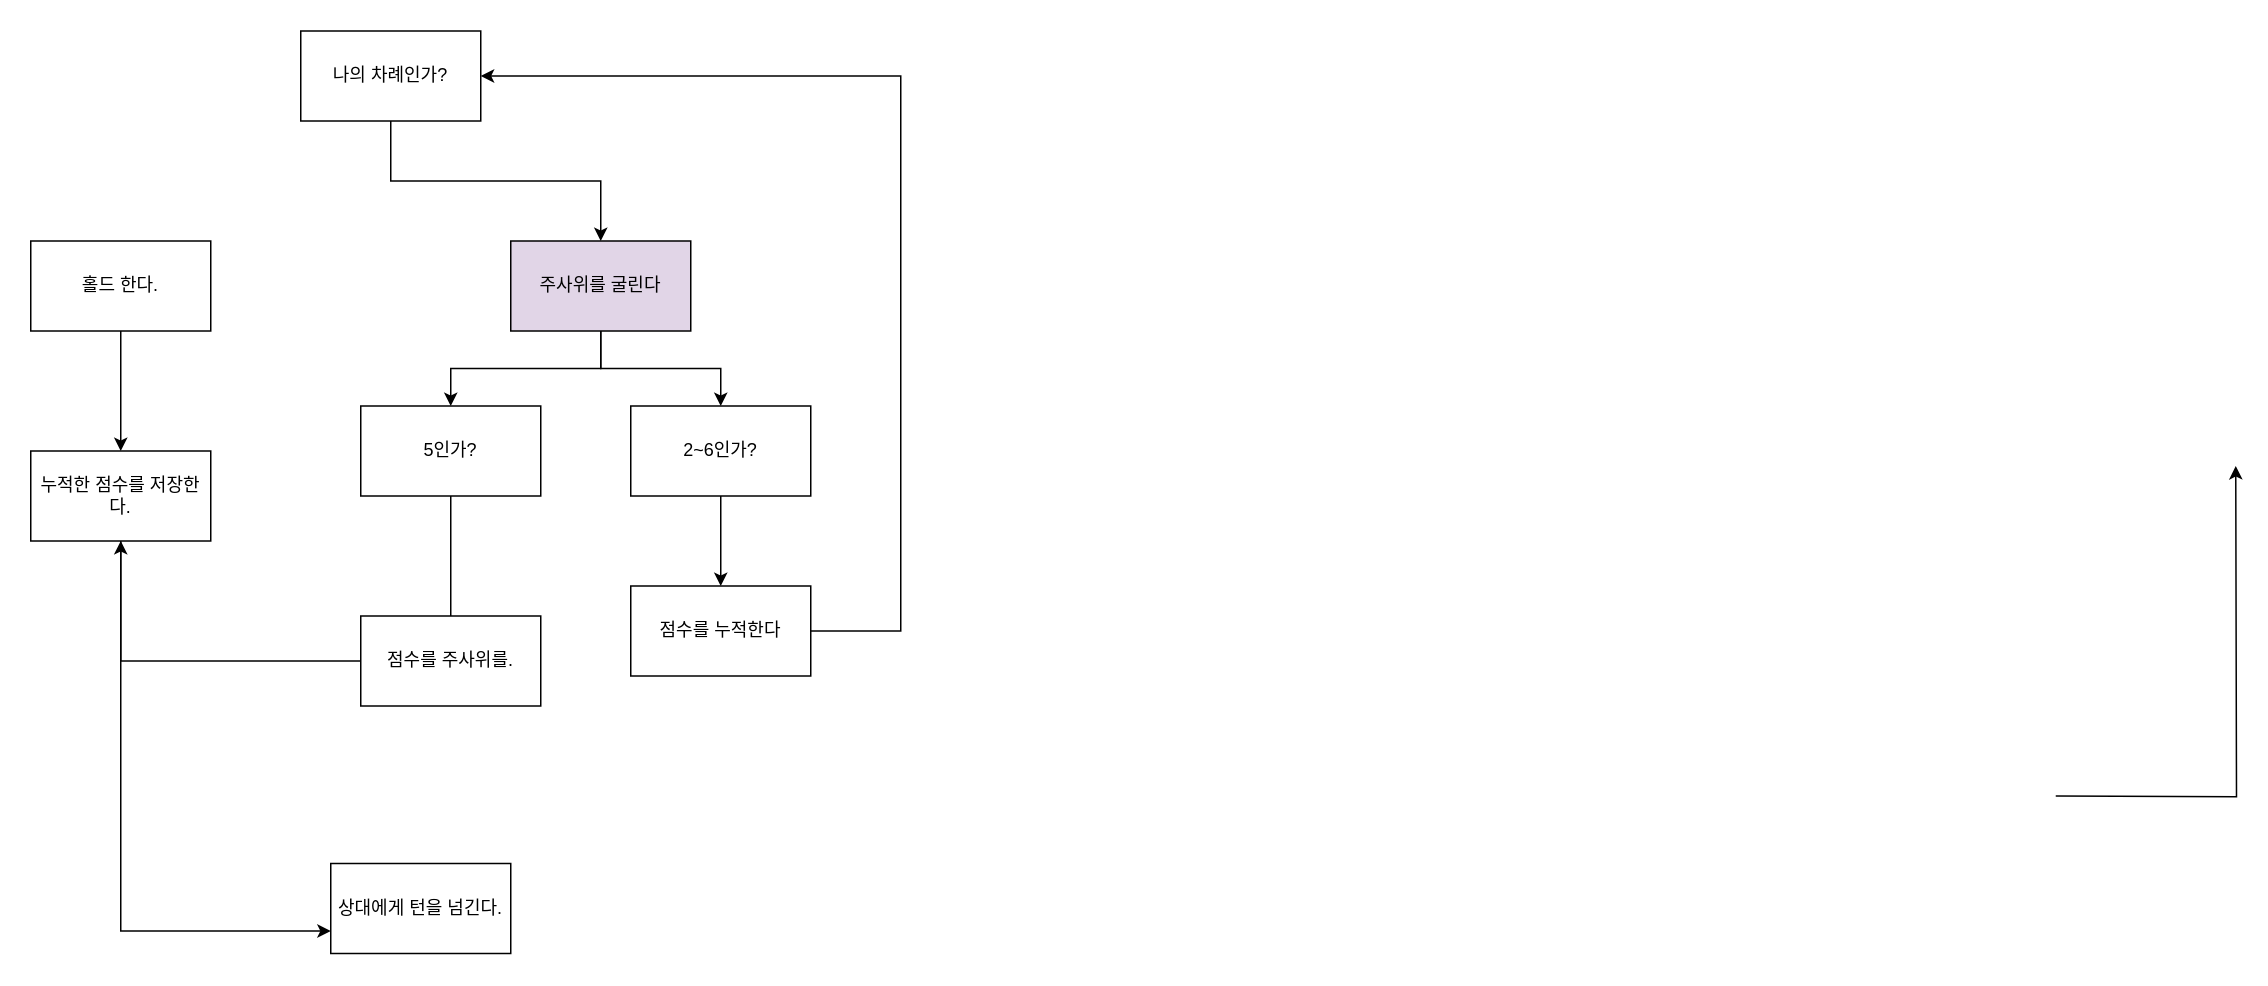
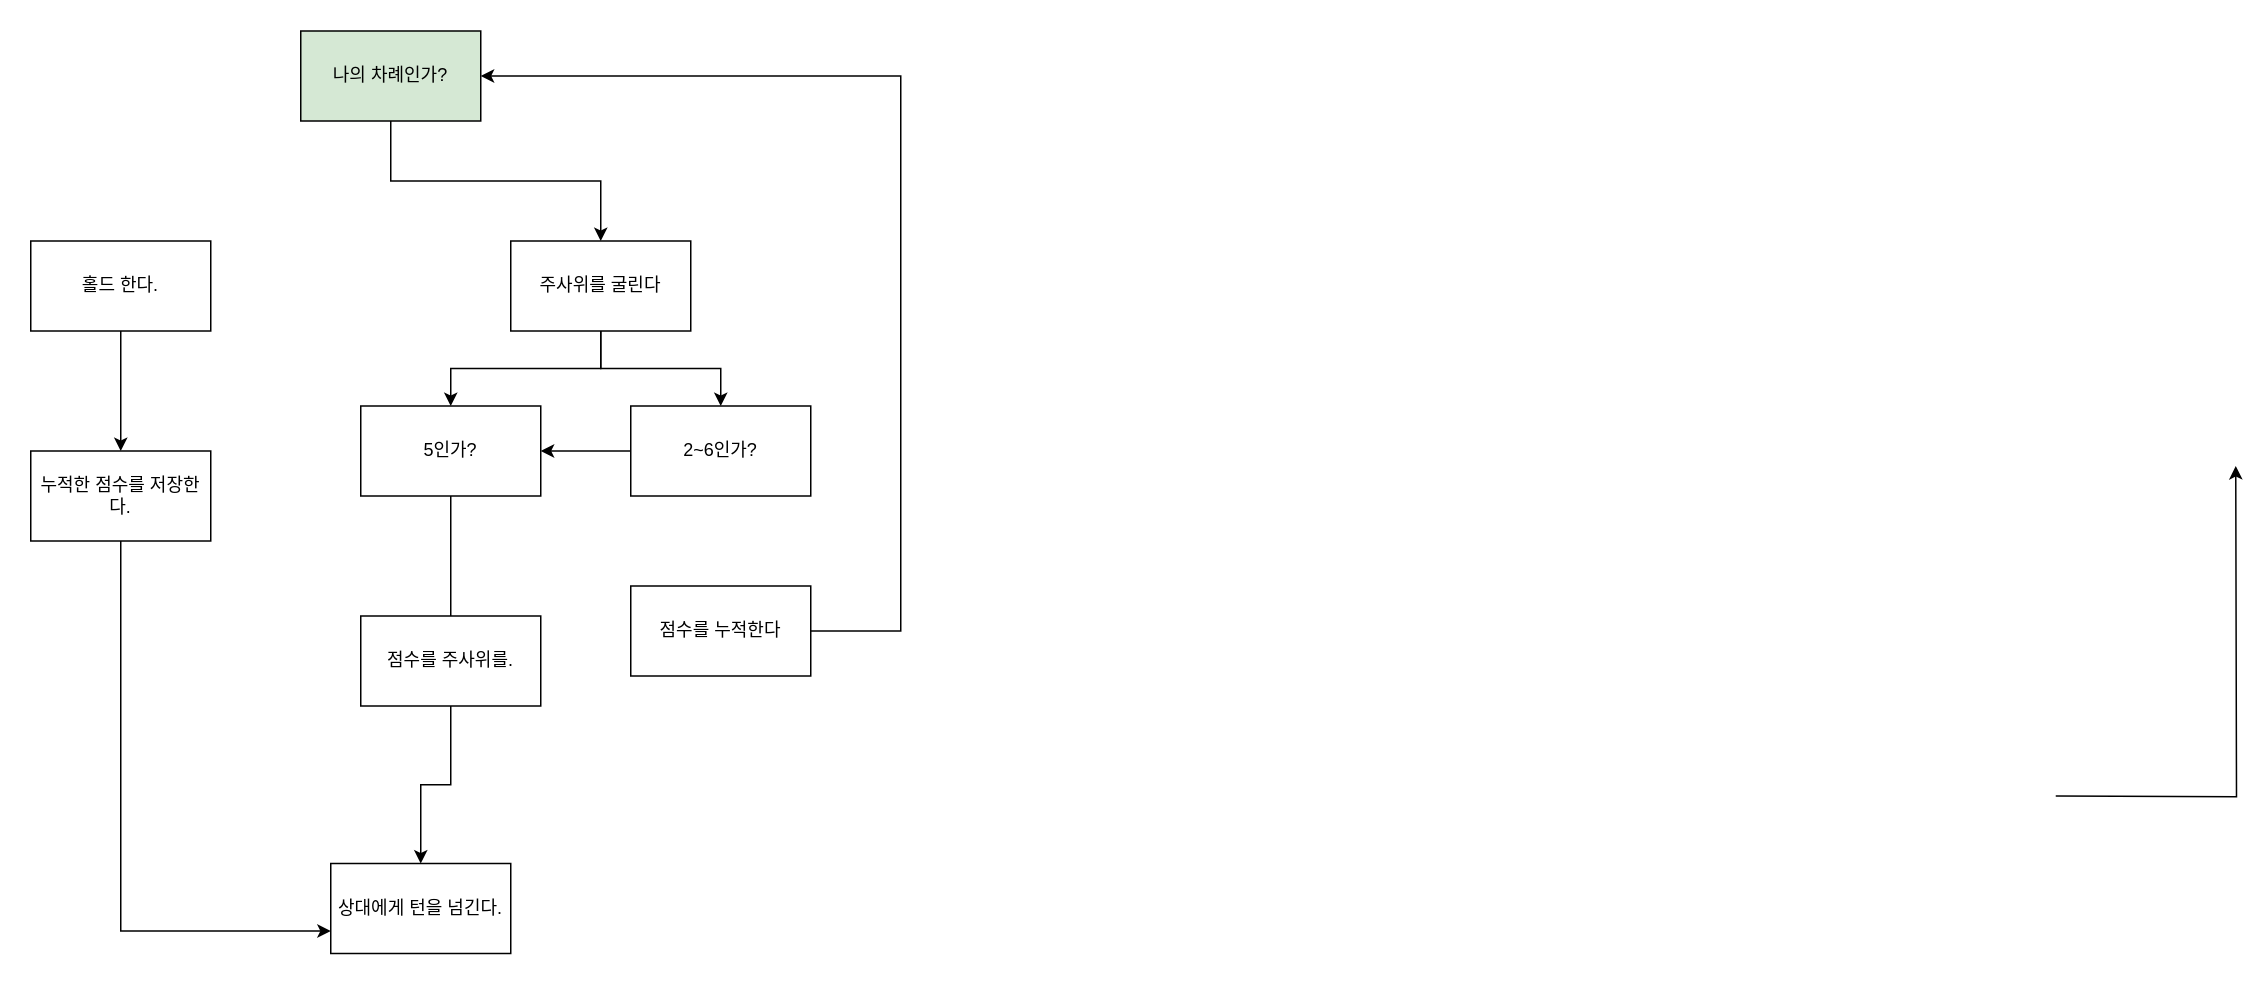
- <mxCell id="16" value="나의 차례인가?" style="rounded=0;whiteSpace=wrap;html=1;" vertex="1" parent="1"><mxGeometry x="200" y="20" width="120" height="60" as="geometry" /></mxCell>
+ <mxCell id="16" value="나의 차례인가?" style="rounded=0;whiteSpace=wrap;html=1;fillColor=#d5e8d4;" vertex="1" parent="1"><mxGeometry x="200" y="20" width="120" height="60" as="geometry" /></mxCell>
- <mxCell id="4" value="주사위를 굴린다" style="rounded=0;whiteSpace=wrap;html=1;fillColor=#e1d5e7;" vertex="1" parent="1"><mxGeometry x="340" y="160" width="120" height="60" as="geometry" /></mxCell>
+ <mxCell id="4" value="주사위를 굴린다" style="rounded=0;whiteSpace=wrap;html=1;" vertex="1" parent="1"><mxGeometry x="340" y="160" width="120" height="60" as="geometry" /></mxCell>
- <mxCell id="5" value="" style="edgeStyle=orthogonalEdgeStyle;rounded=0;orthogonalLoop=1;jettySize=auto;html=1;" edge="1" parent="1" source="6" target="11"><mxGeometry relative="1" as="geometry" /></mxCell>
+ <mxCell id="5" value="" style="edgeStyle=orthogonalEdgeStyle;rounded=0;orthogonalLoop=1;jettySize=auto;html=1;" edge="1" parent="1" source="6" target="8"><mxGeometry relative="1" as="geometry" /></mxCell>
- <mxCell id="7" value="" style="edgeStyle=orthogonalEdgeStyle;rounded=0;orthogonalLoop=1;jettySize=auto;html=1;startArrow=none;" edge="1" parent="1" source="19" target="18"><mxGeometry relative="1" as="geometry" /></mxCell>
+ <mxCell id="7" value="" style="edgeStyle=orthogonalEdgeStyle;rounded=0;orthogonalLoop=1;jettySize=auto;html=1;startArrow=none;" edge="1" parent="1" source="19" target="12"><mxGeometry relative="1" as="geometry" /></mxCell>
